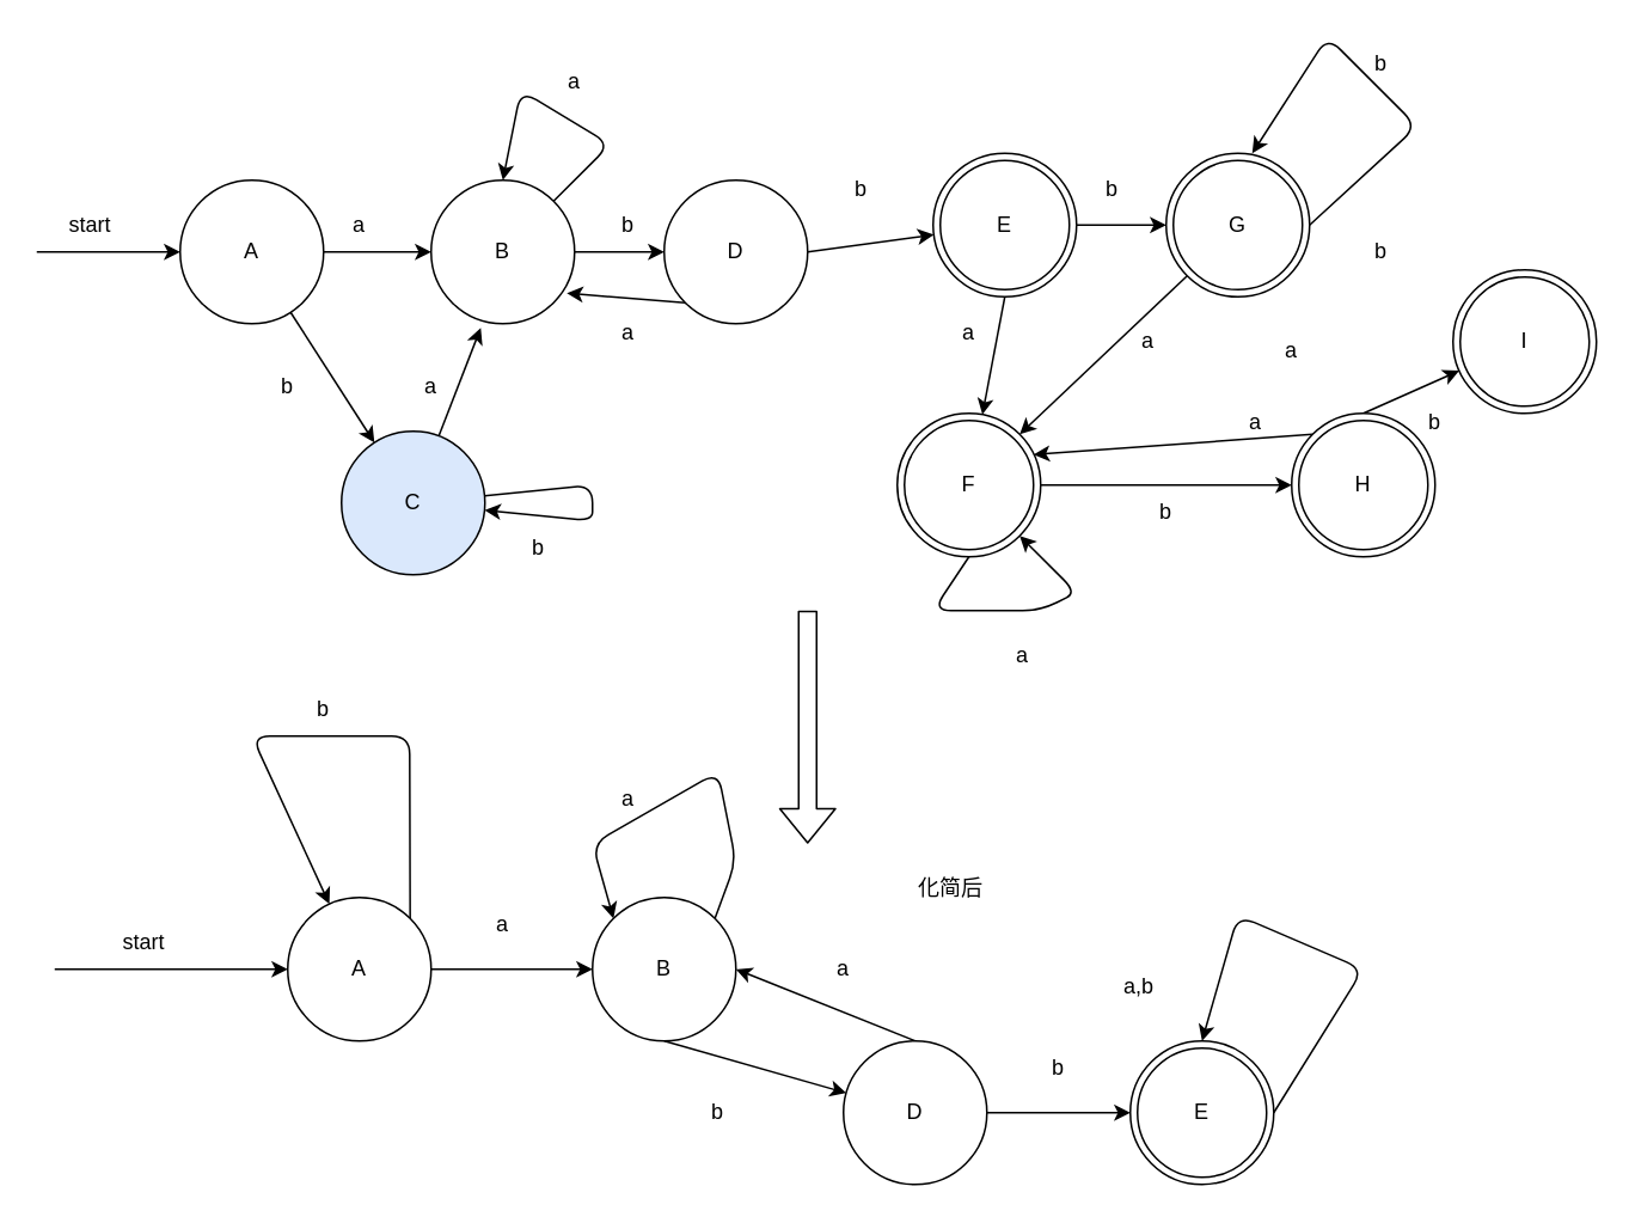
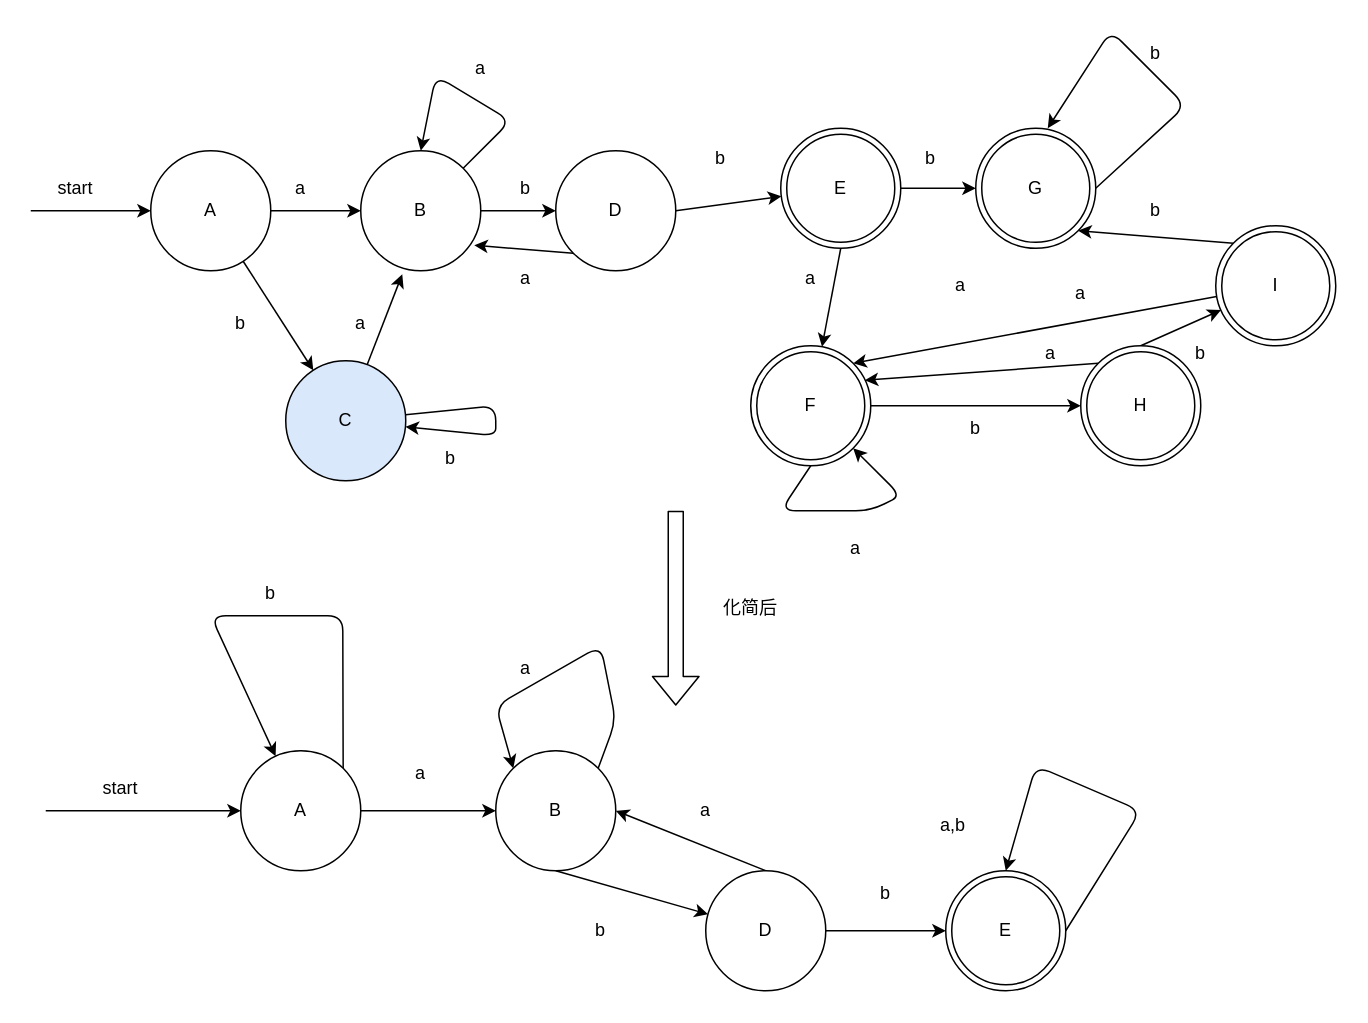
+ <mxCell id="37" style="edgeStyle=none;html=1;exitX=0;exitY=0;exitDx=0;exitDy=0;entryX=1;entryY=1;entryDx=0;entryDy=0;" edge="1" parent="1" source="38" target="32"><mxGeometry relative="1" as="geometry" /></mxCell>
- <mxCell id="30" style="edgeStyle=none;html=1;exitX=0;exitY=1;exitDx=0;exitDy=0;entryX=1;entryY=0;entryDx=0;entryDy=0;" edge="1" parent="1" source="32" target="29"><mxGeometry relative="1" as="geometry" /></mxCell>
+ <mxCell id="36" style="edgeStyle=none;html=1;entryX=1;entryY=0;entryDx=0;entryDy=0;" edge="1" parent="1" source="38" target="29"><mxGeometry relative="1" as="geometry" /></mxCell>
- <mxCell id="50" value="化简后" style="text;html=1;strokeColor=none;fillColor=none;align=center;verticalAlign=middle;whiteSpace=wrap;rounded=0;" vertex="1" parent="1"><mxGeometry x="500" y="480" width="60" height="30" as="geometry" /></mxCell>
+ <mxCell id="50" value="化简后" style="text;html=1;strokeColor=none;fillColor=none;align=center;verticalAlign=middle;whiteSpace=wrap;rounded=0;" vertex="1" parent="1"><mxGeometry x="470" y="390" width="60" height="30" as="geometry" /></mxCell>
